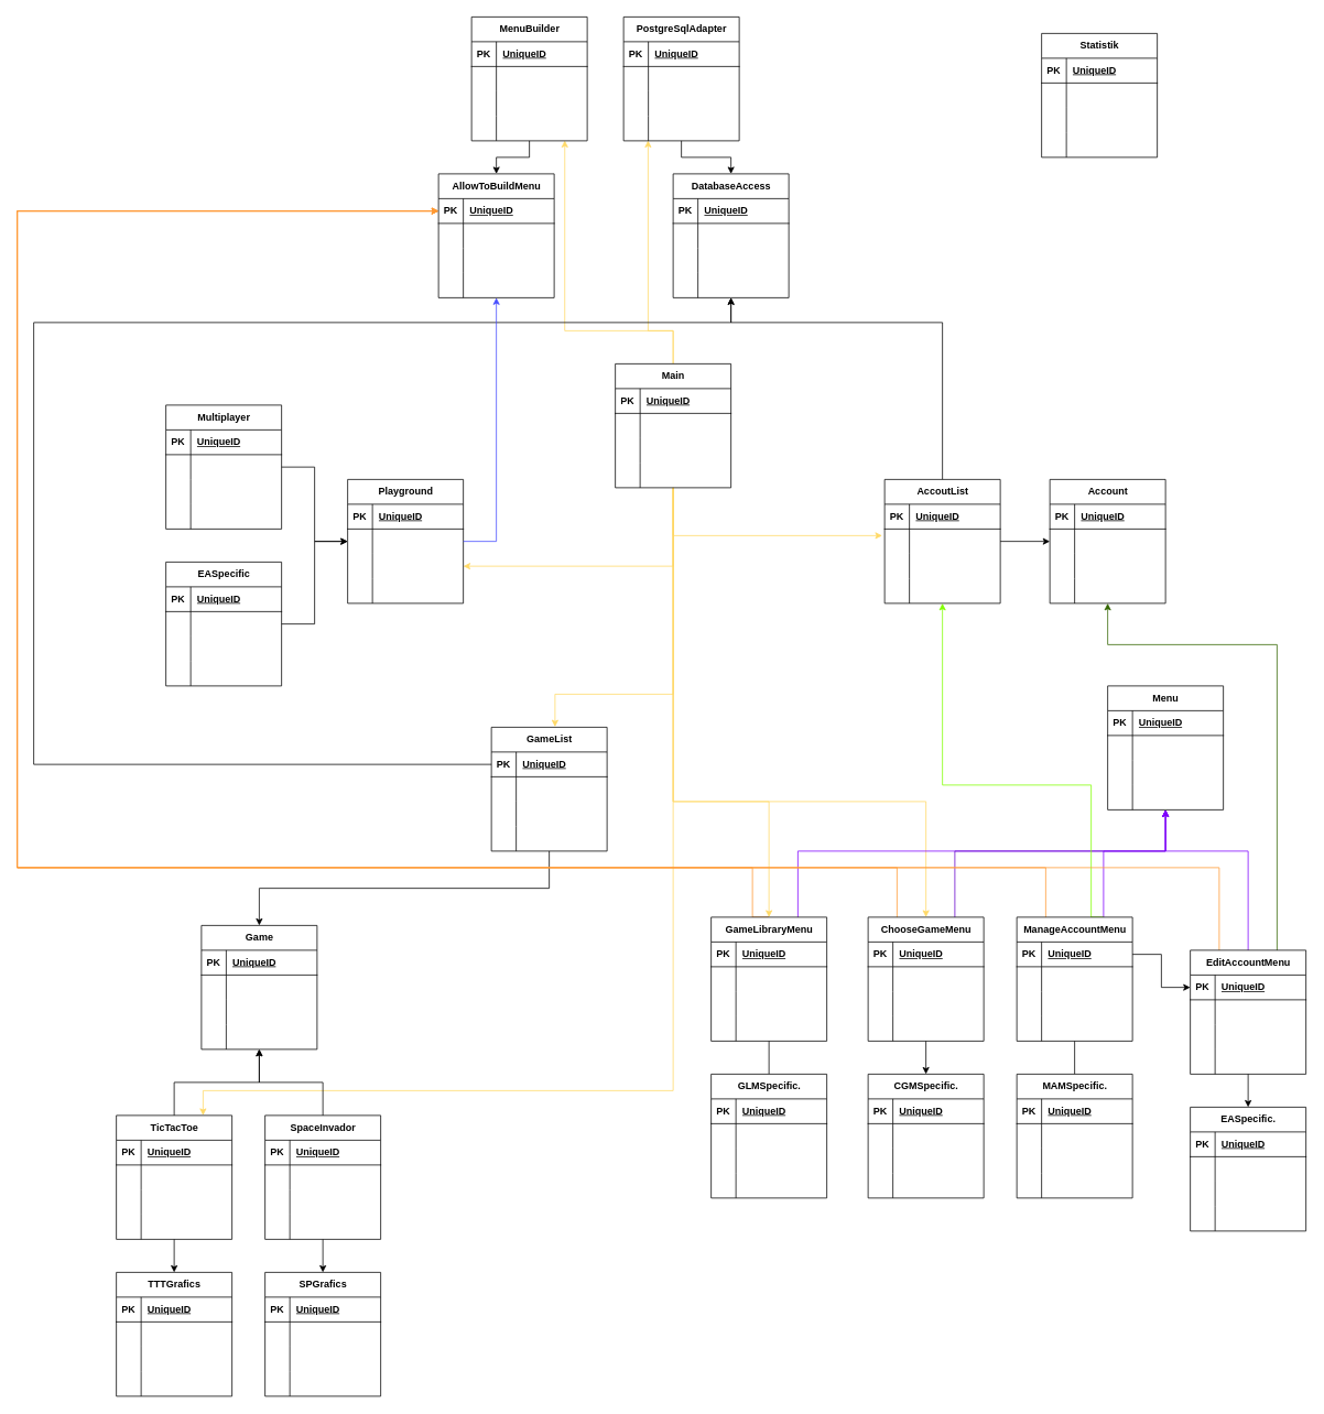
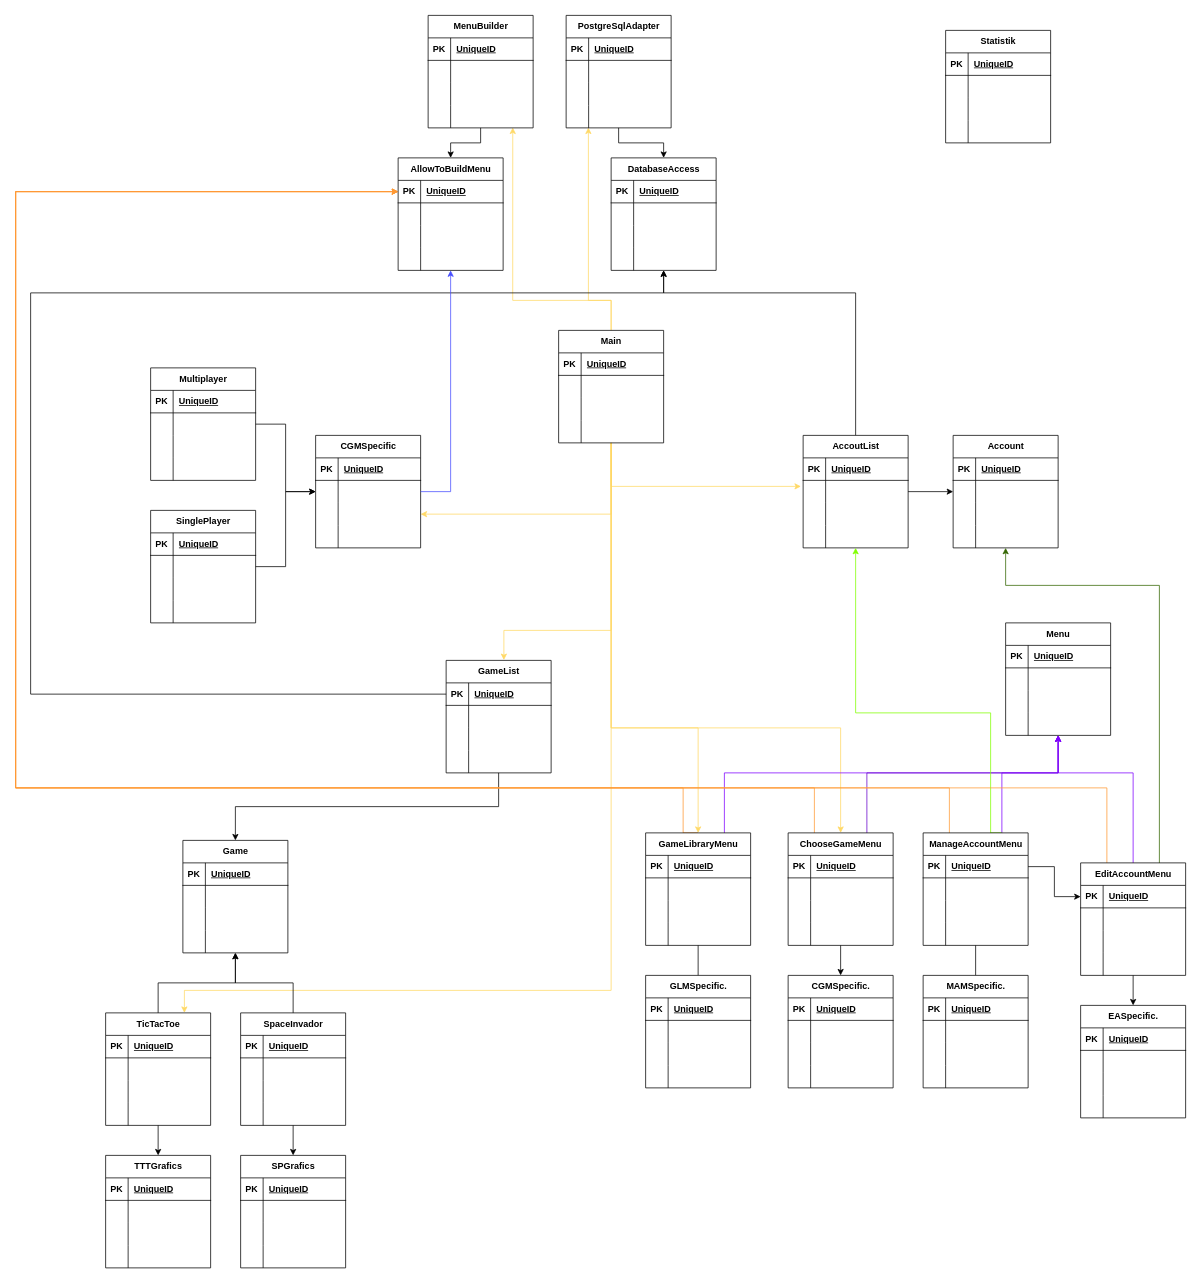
- <mxCell id="23" value="Playground" style="shape=table;startSize=30;container=1;collapsible=1;childLayout=tableLayout;fixedRows=1;rowLines=0;fontStyle=1;align=center;resizeLast=1;html=1;" vertex="1" parent="1"><mxGeometry x="420" y="580" width="140" height="150" as="geometry" /></mxCell>
+ <mxCell id="23" value="CGMSpecific" style="shape=table;startSize=30;container=1;collapsible=1;childLayout=tableLayout;fixedRows=1;rowLines=0;fontStyle=1;align=center;resizeLast=1;html=1;" vertex="1" parent="1"><mxGeometry x="420" y="580" width="140" height="150" as="geometry" /></mxCell>
- <mxCell id="49" value="EASpecific" style="shape=table;startSize=30;container=1;collapsible=1;childLayout=tableLayout;fixedRows=1;rowLines=0;fontStyle=1;align=center;resizeLast=1;html=1;" vertex="1" parent="1"><mxGeometry x="200" y="680" width="140" height="150" as="geometry" /></mxCell>
+ <mxCell id="49" value="SinglePlayer" style="shape=table;startSize=30;container=1;collapsible=1;childLayout=tableLayout;fixedRows=1;rowLines=0;fontStyle=1;align=center;resizeLast=1;html=1;" vertex="1" parent="1"><mxGeometry x="200" y="680" width="140" height="150" as="geometry" /></mxCell>
